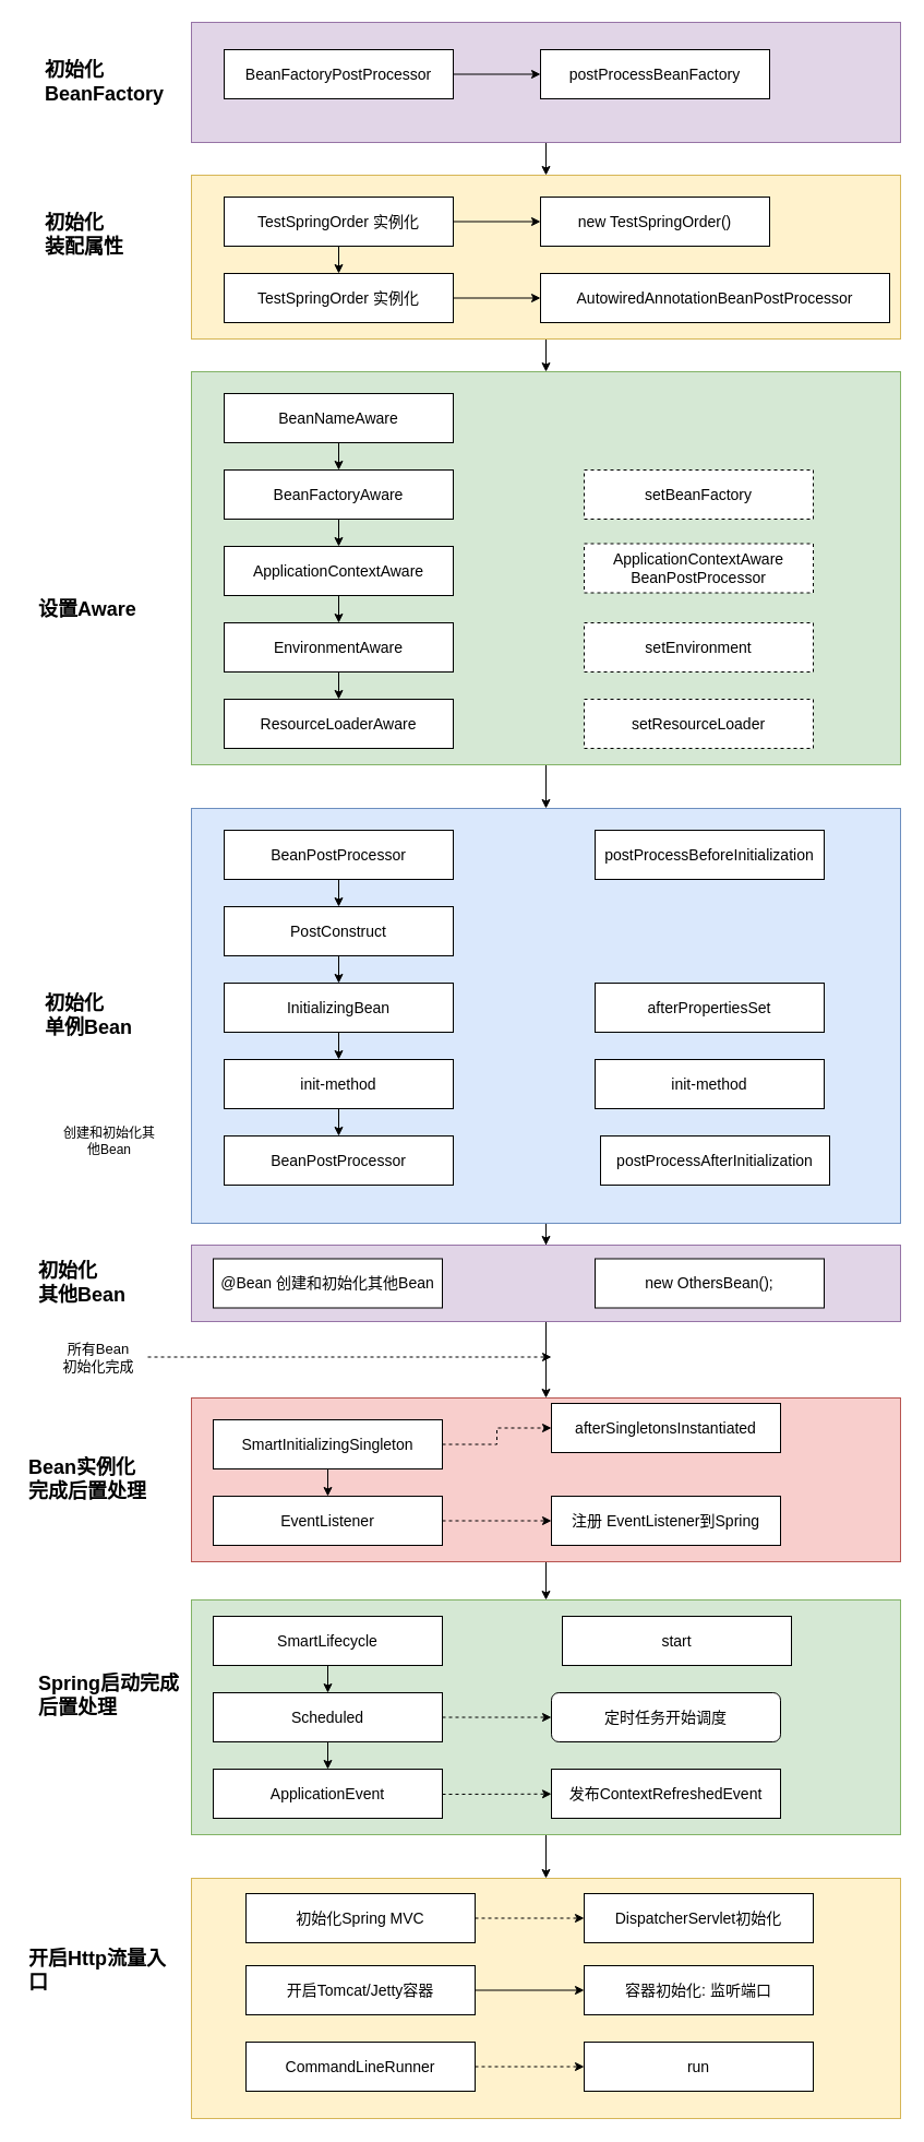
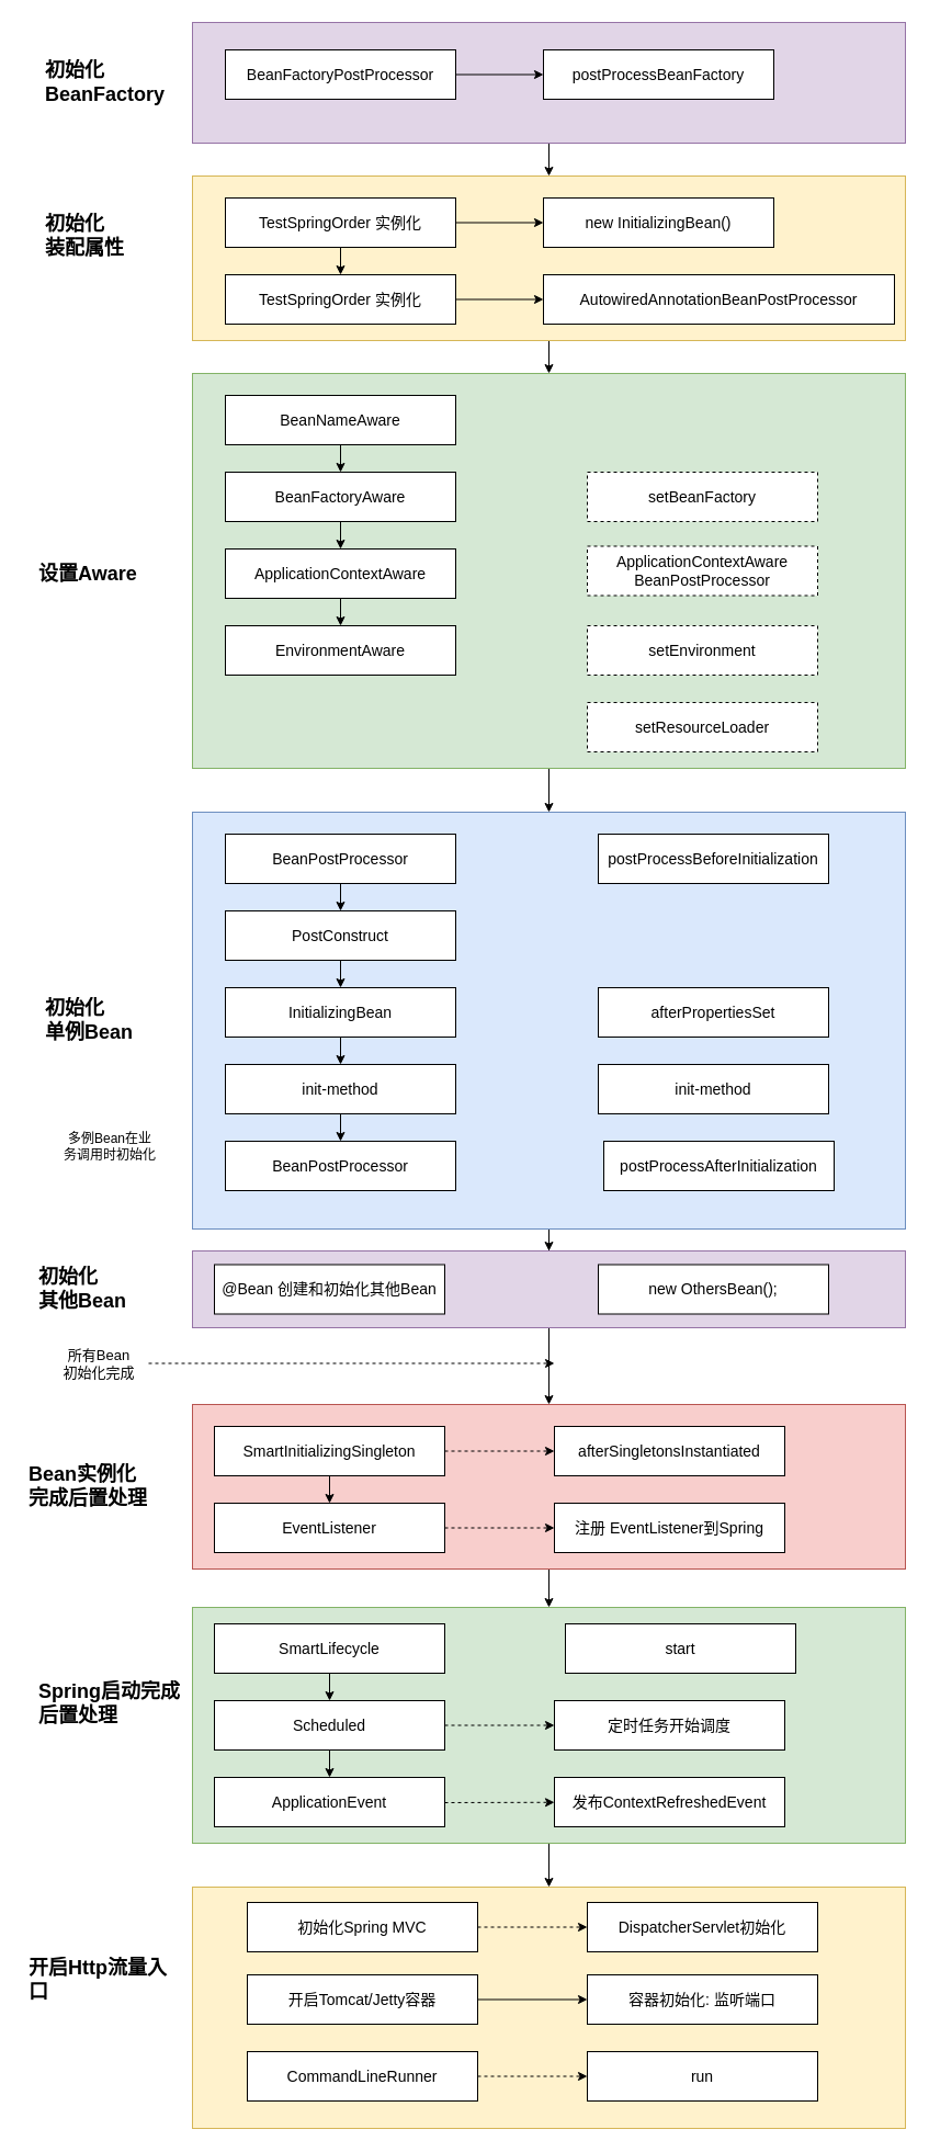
- <mxCell id="31" value="&lt;font style=&quot;font-size: 14px;&quot;&gt;new TestSpringOrder()&lt;/font&gt;" style="rounded=0;whiteSpace=wrap;html=1;" vertex="1" parent="1"><mxGeometry x="495" y="180" width="210" height="45" as="geometry" /></mxCell>
+ <mxCell id="31" value="&lt;font style=&quot;font-size: 14px;&quot;&gt;new InitializingBean()&lt;/font&gt;" style="rounded=0;whiteSpace=wrap;html=1;" vertex="1" parent="1"><mxGeometry x="495" y="180" width="210" height="45" as="geometry" /></mxCell>
- <mxCell id="19" value="&lt;span style=&quot;font-size: 18px;&quot;&gt;&lt;b&gt;设置Aware&lt;/b&gt;&lt;/span&gt;" style="text;strokeColor=none;fillColor=none;align=left;verticalAlign=middle;spacingLeft=4;spacingRight=4;overflow=hidden;points=[[0,0.5],[1,0.5]];portConstraint=eastwest;rotatable=0;whiteSpace=wrap;html=1;" vertex="1" parent="1"><mxGeometry x="29" y="502.5" width="140" height="110" as="geometry" /></mxCell>
+ <mxCell id="19" value="&lt;span style=&quot;font-size: 18px;&quot;&gt;&lt;b&gt;设置Aware&lt;/b&gt;&lt;/span&gt;" style="text;strokeColor=none;fillColor=none;align=left;verticalAlign=middle;spacingLeft=4;spacingRight=4;overflow=hidden;points=[[0,0.5],[1,0.5]];portConstraint=eastwest;rotatable=0;whiteSpace=wrap;html=1;" vertex="1" parent="1"><mxGeometry x="29" y="467.5" width="140" height="110" as="geometry" /></mxCell>
- <mxCell id="41" value="" style="edgeStyle=orthogonalEdgeStyle;rounded=0;orthogonalLoop=1;jettySize=auto;html=1;" edge="1" parent="1" source="42" target="43"><mxGeometry relative="1" as="geometry" /></mxCell>
- <mxCell id="43" value="&lt;font style=&quot;font-size: 14px;&quot;&gt;ResourceLoaderAware&lt;/font&gt;" style="rounded=0;whiteSpace=wrap;html=1;" vertex="1" parent="1"><mxGeometry x="205" y="640" width="210" height="45" as="geometry" /></mxCell>
- <mxCell id="63" value="创建和初始化其他Bean" style="text;html=1;align=center;verticalAlign=middle;whiteSpace=wrap;rounded=0;" vertex="1" parent="1"><mxGeometry x="55" y="1000" width="90" height="90" as="geometry" /></mxCell>
+ <mxCell id="63" value="多例Bean在业务调用时初始化" style="text;html=1;align=center;verticalAlign=middle;whiteSpace=wrap;rounded=0;" vertex="1" parent="1"><mxGeometry x="55" y="1000" width="90" height="90" as="geometry" /></mxCell>
- <mxCell id="71" value="&lt;font style=&quot;font-size: 14px;&quot;&gt;afterSingletonsInstantiated&lt;/font&gt;" style="rounded=0;whiteSpace=wrap;html=1;" vertex="1" parent="1"><mxGeometry x="505" y="1285" width="210" height="45" as="geometry" /></mxCell>
+ <mxCell id="71" value="&lt;font style=&quot;font-size: 14px;&quot;&gt;afterSingletonsInstantiated&lt;/font&gt;" style="rounded=0;whiteSpace=wrap;html=1;" vertex="1" parent="1"><mxGeometry x="505" y="1300" width="210" height="45" as="geometry" /></mxCell>
- <mxCell id="80" value="&lt;font style=&quot;font-size: 14px;&quot;&gt;定时任务开始调度&lt;/font&gt;" style="whiteSpace=wrap;html=1;rounded=1;" vertex="1" parent="1"><mxGeometry x="505" y="1550" width="210" height="45" as="geometry" /></mxCell>
+ <mxCell id="80" value="&lt;font style=&quot;font-size: 14px;&quot;&gt;定时任务开始调度&lt;/font&gt;" style="rounded=0;whiteSpace=wrap;html=1;" vertex="1" parent="1"><mxGeometry x="505" y="1550" width="210" height="45" as="geometry" /></mxCell>
